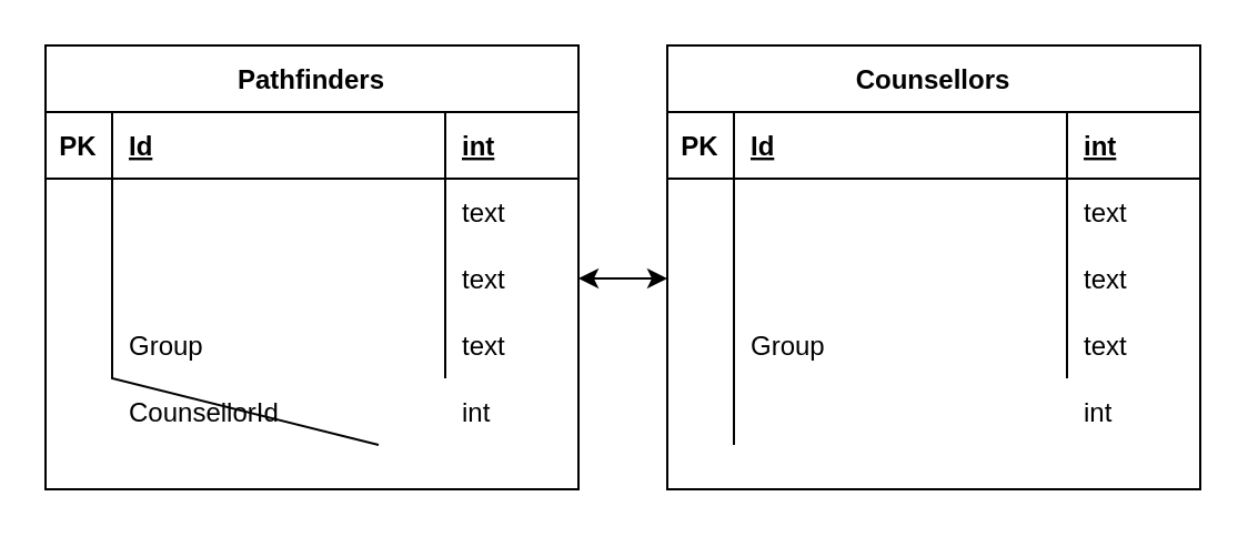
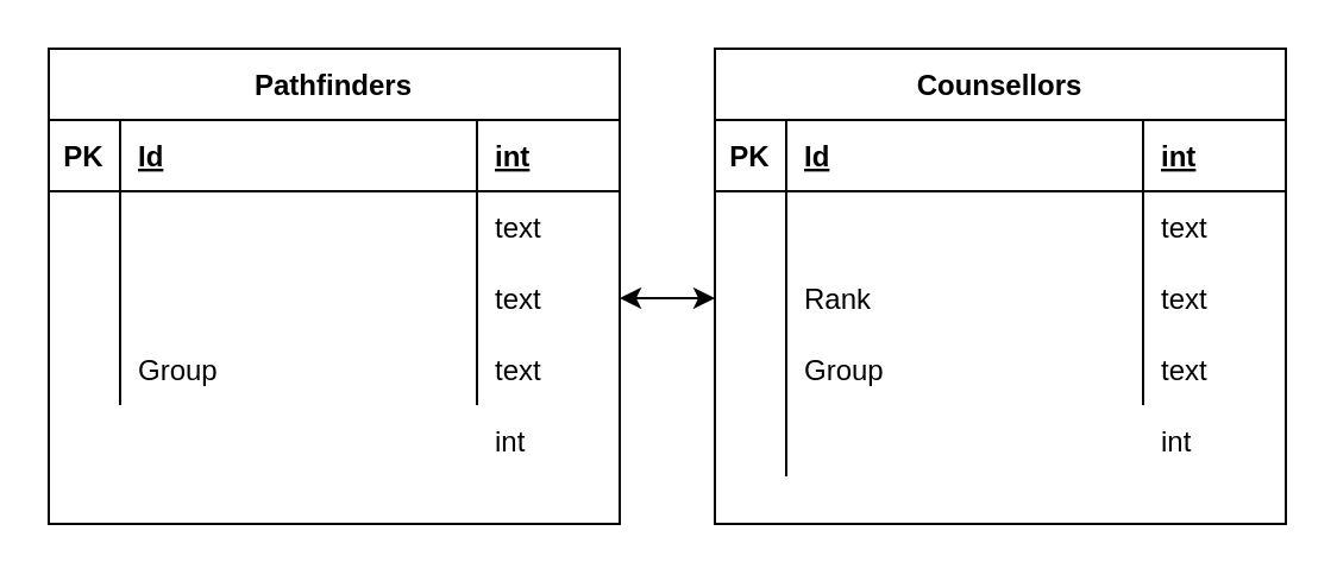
+ <mxCell id="30" value="Rank" style="shape=partialRectangle;connectable=0;fillColor=none;top=0;left=0;bottom=0;right=0;align=left;spacingLeft=6;overflow=hidden;" vertex="1" parent="28"><mxGeometry x="30" width="150" height="30" as="geometry" /></mxCell>
- <mxCell id="18" value="CounsellorId" style="shape=partialRectangle;connectable=0;fillColor=none;top=0;left=0;bottom=0;right=0;align=left;spacingLeft=6;overflow=hidden;" vertex="1" parent="17"><mxGeometry x="30" width="150" height="30" as="geometry" /></mxCell>
